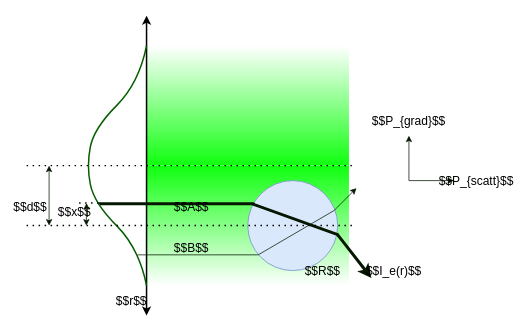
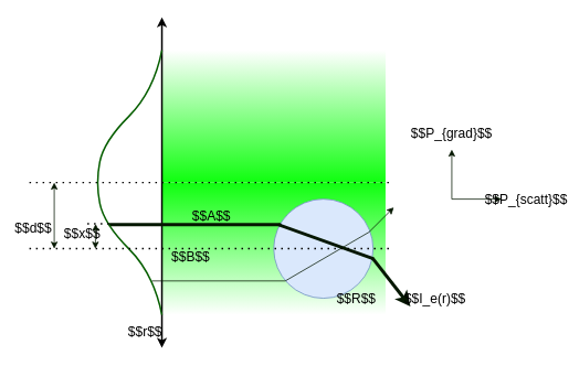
- <mxCell id="12" value="$$A$$" style="text;html=1;strokeColor=none;fillColor=none;align=center;verticalAlign=middle;whiteSpace=wrap;rounded=0;fontSize=16;" vertex="1" parent="1"><mxGeometry x="235" y="265" width="40" height="20" as="geometry" /></mxCell>
+ <mxCell id="12" value="$$A$$" style="text;html=1;strokeColor=none;fillColor=none;align=center;verticalAlign=middle;whiteSpace=wrap;rounded=0;fontSize=16;" vertex="1" parent="1"><mxGeometry x="235" y="250" width="40" height="20" as="geometry" /></mxCell>
- <mxCell id="17" value="$$B$$" style="text;html=1;strokeColor=none;fillColor=none;align=center;verticalAlign=middle;whiteSpace=wrap;rounded=0;fontSize=16;" vertex="1" parent="1"><mxGeometry x="235" y="320" width="40" height="20" as="geometry" /></mxCell>
+ <mxCell id="17" value="$$B$$" style="text;html=1;strokeColor=none;fillColor=none;align=center;verticalAlign=middle;whiteSpace=wrap;rounded=0;fontSize=16;" vertex="1" parent="1"><mxGeometry x="210" y="300" width="40" height="20" as="geometry" /></mxCell>
